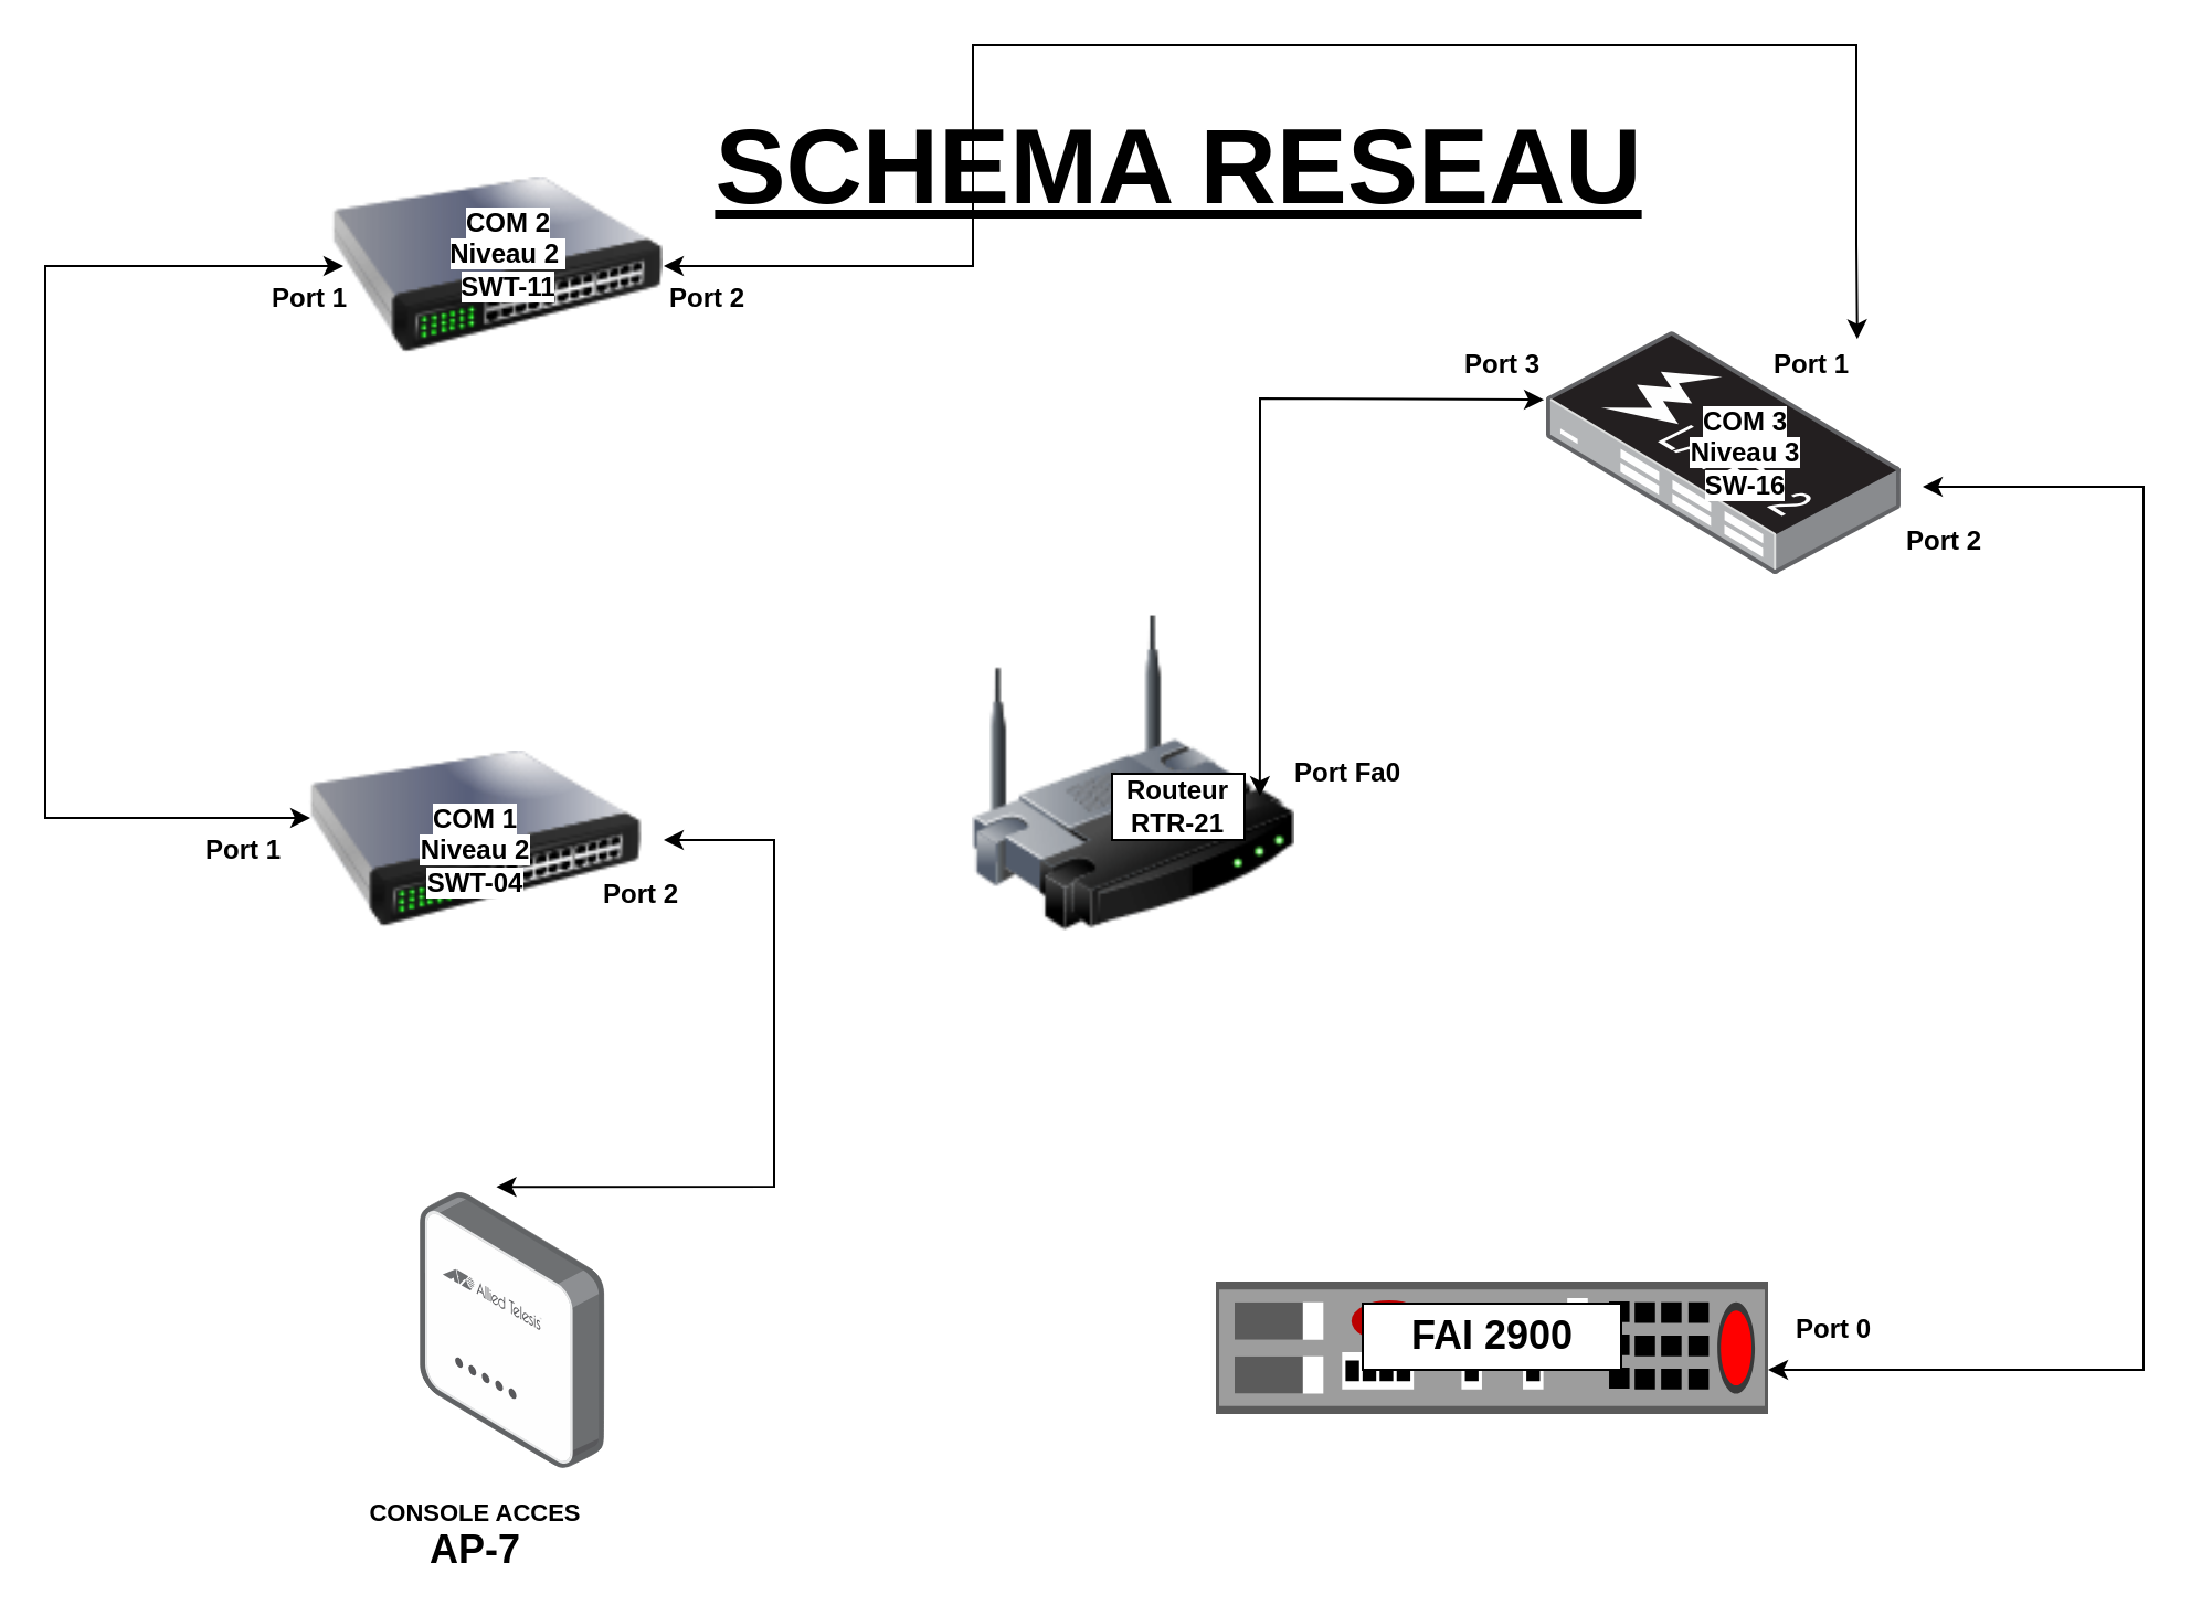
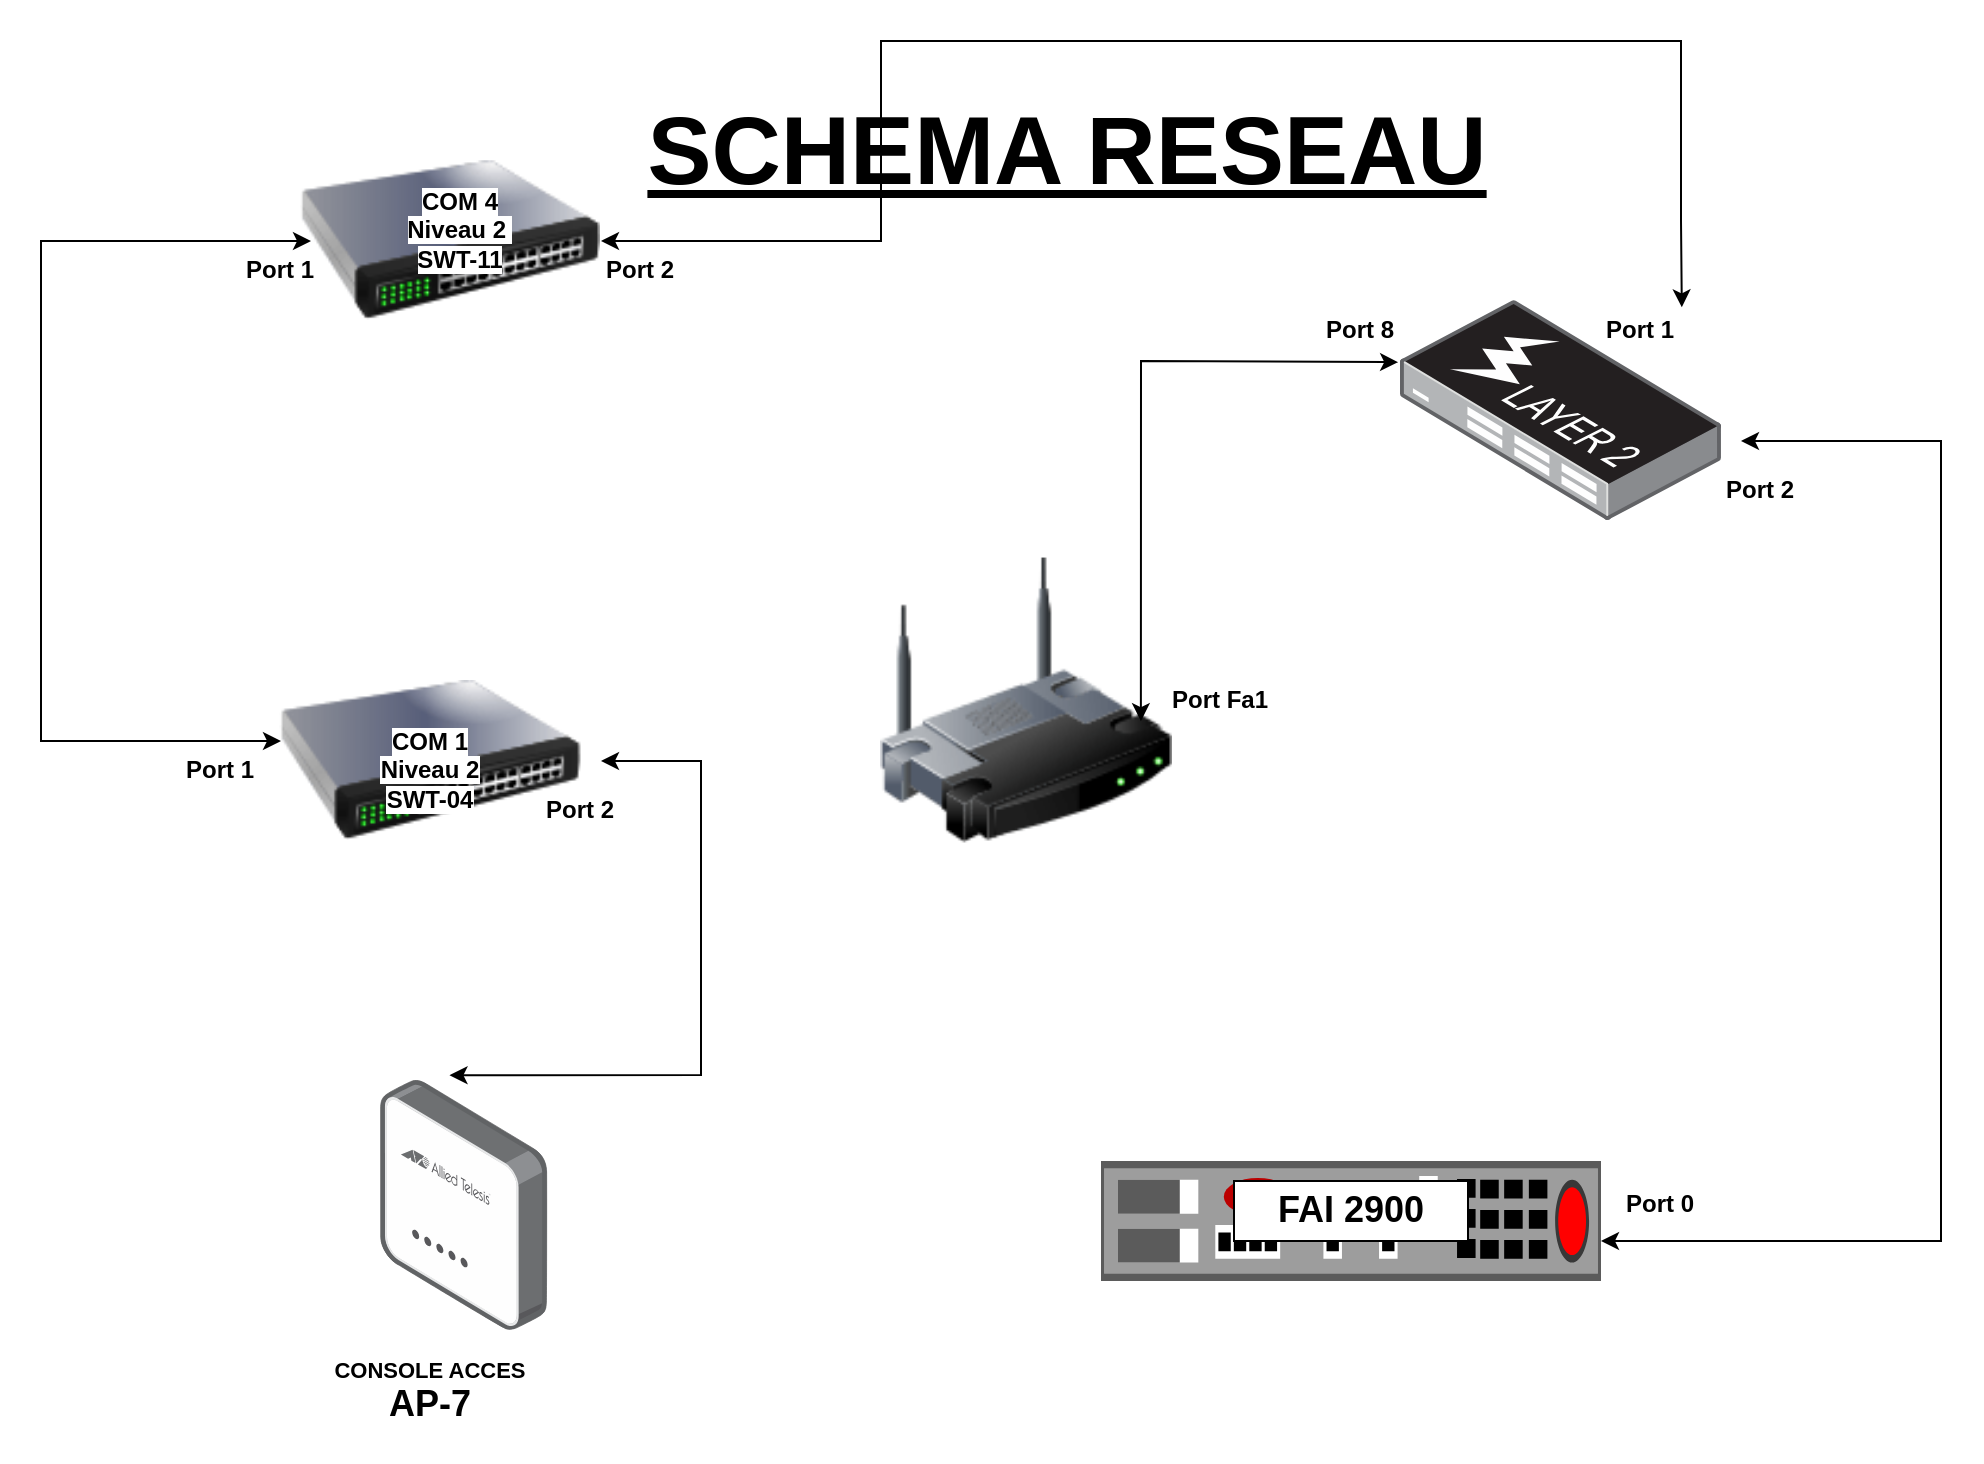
- <mxCell id="8" value="&lt;b style=&quot;background-color: rgb(255, 255, 255);&quot;&gt;COM 2 Niveau 2&amp;nbsp;&lt;/b&gt;&lt;div&gt;&lt;b style=&quot;background-color: rgb(255, 255, 255);&quot;&gt;SWT-11&lt;/b&gt;&lt;/div&gt;" style="text;strokeColor=none;align=center;fillColor=none;html=1;verticalAlign=middle;whiteSpace=wrap;rounded=0;" vertex="1" parent="1"><mxGeometry x="190" y="100" width="80" height="30" as="geometry" /></mxCell>
+ <mxCell id="8" value="&lt;b style=&quot;background-color: rgb(255, 255, 255);&quot;&gt;COM 4 Niveau 2&amp;nbsp;&lt;/b&gt;&lt;div&gt;&lt;b style=&quot;background-color: rgb(255, 255, 255);&quot;&gt;SWT-11&lt;/b&gt;&lt;/div&gt;" style="text;strokeColor=none;align=center;fillColor=none;html=1;verticalAlign=middle;whiteSpace=wrap;rounded=0;" vertex="1" parent="1"><mxGeometry x="190" y="100" width="80" height="30" as="geometry" /></mxCell>
- <mxCell id="16" value="&lt;b&gt;Port 3&lt;/b&gt;" style="text;strokeColor=none;align=center;fillColor=none;html=1;verticalAlign=middle;whiteSpace=wrap;rounded=0;" vertex="1" parent="1"><mxGeometry x="650" y="150" width="60" height="30" as="geometry" /></mxCell>
+ <mxCell id="16" value="&lt;b&gt;Port 8&lt;/b&gt;" style="text;strokeColor=none;align=center;fillColor=none;html=1;verticalAlign=middle;whiteSpace=wrap;rounded=0;" vertex="1" parent="1"><mxGeometry x="650" y="150" width="60" height="30" as="geometry" /></mxCell>
- <mxCell id="10" value="&lt;b style=&quot;background-color: rgb(255, 255, 255);&quot;&gt;COM 3 Niveau 3&lt;/b&gt;&lt;div&gt;&lt;b style=&quot;background-color: rgb(255, 255, 255);&quot;&gt;SW-16&lt;/b&gt;&lt;/div&gt;" style="text;strokeColor=none;align=center;fillColor=none;html=1;verticalAlign=middle;whiteSpace=wrap;rounded=0;" vertex="1" parent="1"><mxGeometry x="760" y="190" width="60" height="30" as="geometry" /></mxCell>
- <mxCell id="26" value="&lt;b&gt;Port Fa0&lt;/b&gt;" style="text;strokeColor=none;align=center;fillColor=none;html=1;verticalAlign=middle;whiteSpace=wrap;rounded=0;" vertex="1" parent="1"><mxGeometry x="580" y="335" width="60" height="30" as="geometry" /></mxCell>
+ <mxCell id="26" value="&lt;b&gt;Port Fa1&lt;/b&gt;" style="text;strokeColor=none;align=center;fillColor=none;html=1;verticalAlign=middle;whiteSpace=wrap;rounded=0;" vertex="1" parent="1"><mxGeometry x="580" y="335" width="60" height="30" as="geometry" /></mxCell>
- <mxCell id="11" value="&lt;font style=&quot;color: rgb(0, 0, 0);&quot;&gt;&lt;b&gt;Routeur&lt;/b&gt;&lt;/font&gt;&lt;div&gt;&lt;font style=&quot;color: rgb(0, 0, 0);&quot;&gt;&lt;b&gt;RTR-21&lt;/b&gt;&lt;/font&gt;&lt;/div&gt;" style="text;strokeColor=#000000;align=center;fillColor=#FFFFFF;html=1;verticalAlign=middle;whiteSpace=wrap;rounded=0;" vertex="1" parent="1"><mxGeometry x="503" y="350" width="60" height="30" as="geometry" /></mxCell>
